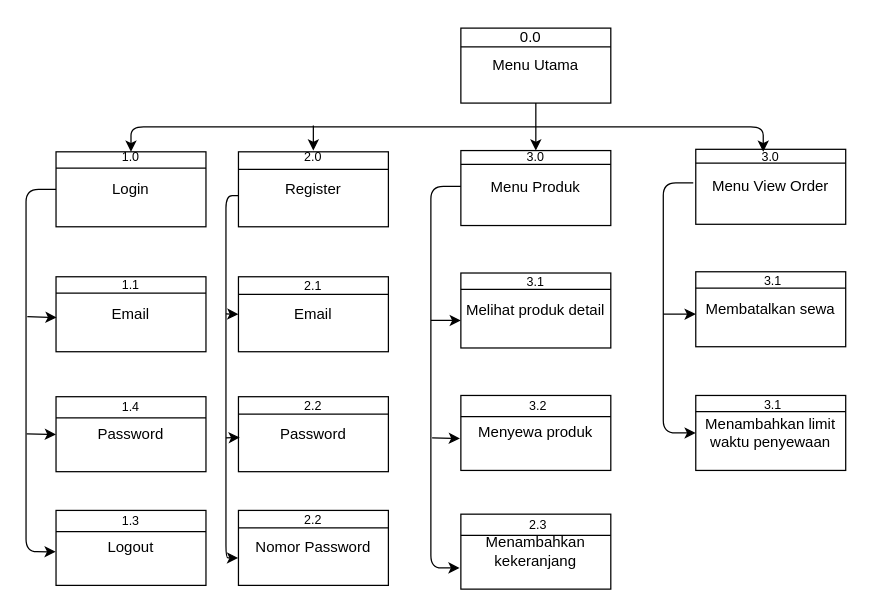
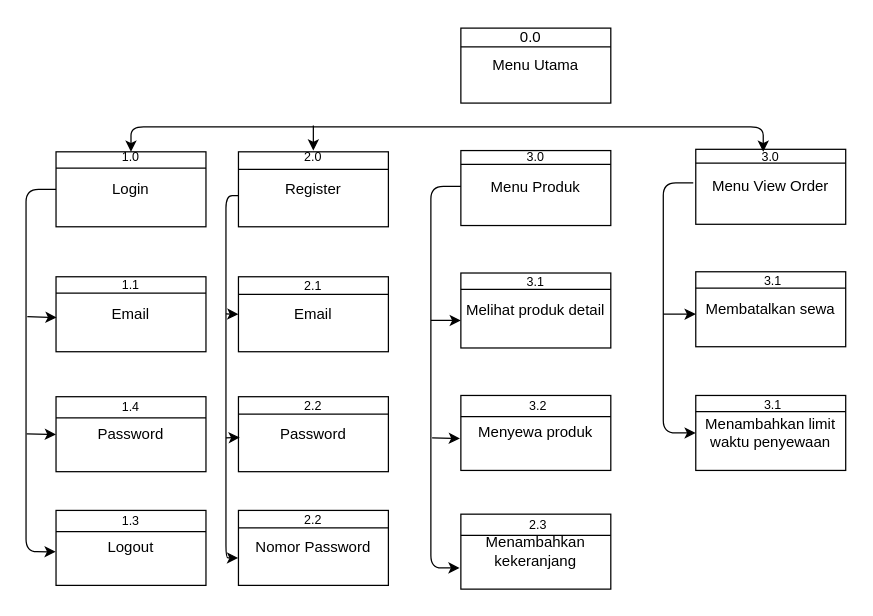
- <mxCell id="8" value="" style="endArrow=classic;html=1;" edge="1" parent="1" source="2" target="4"><mxGeometry width="50" height="50" relative="1" as="geometry"><mxPoint x="377" y="249" as="sourcePoint" /><mxPoint x="369" y="112" as="targetPoint" /></mxGeometry></mxCell>
